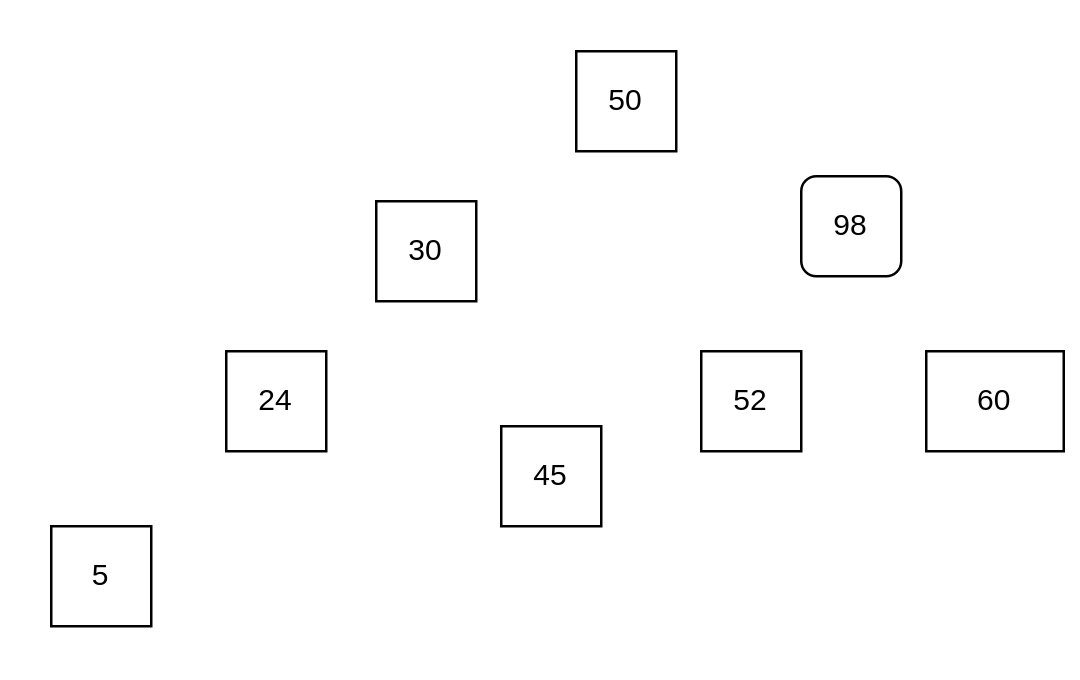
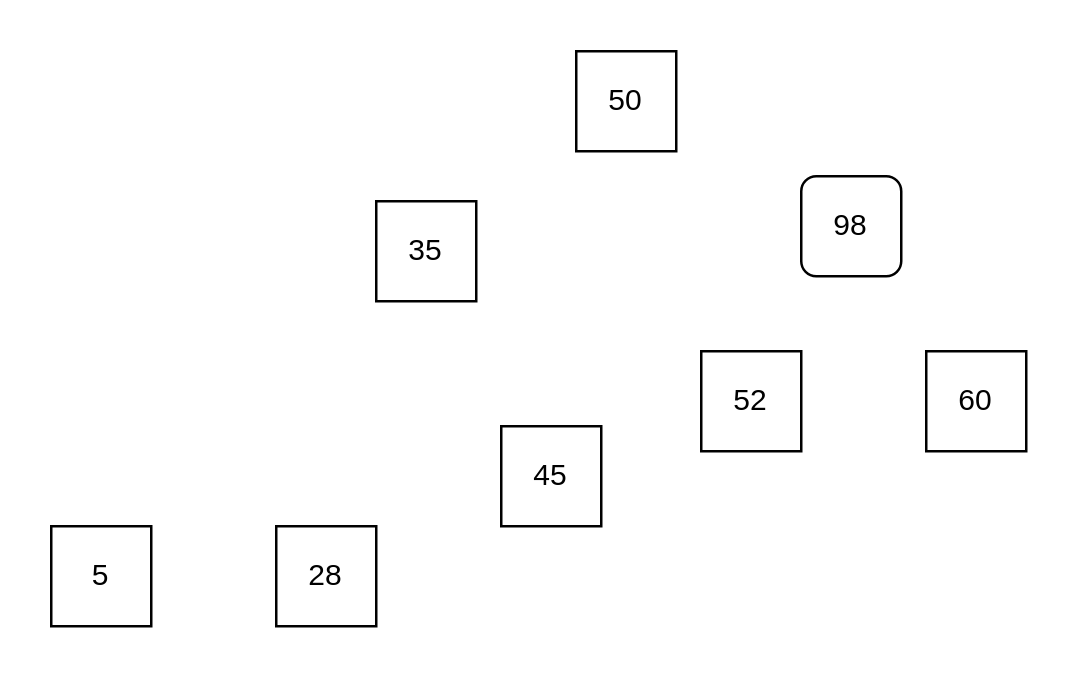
- <mxCell id="3" value="30" style="rounded=0;whiteSpace=wrap;html=1;" vertex="1" parent="1"><mxGeometry x="150" y="80" width="40" height="40" as="geometry" /></mxCell>
+ <mxCell id="3" value="35" style="rounded=0;whiteSpace=wrap;html=1;" vertex="1" parent="1"><mxGeometry x="150" y="80" width="40" height="40" as="geometry" /></mxCell>
- <mxCell id="4" value="24" style="rounded=0;whiteSpace=wrap;html=1;" vertex="1" parent="1"><mxGeometry x="90" y="140" width="40" height="40" as="geometry" /></mxCell>
- <mxCell id="10" value="60" style="rounded=0;whiteSpace=wrap;html=1;" vertex="1" parent="1"><mxGeometry x="370" y="140" width="55" height="40" as="geometry" /></mxCell>
+ <mxCell id="10" value="60" style="rounded=0;whiteSpace=wrap;html=1;" vertex="1" parent="1"><mxGeometry x="370" y="140" width="40" height="40" as="geometry" /></mxCell>
+ <mxCell id="6" value="28" style="rounded=0;whiteSpace=wrap;html=1;" vertex="1" parent="1"><mxGeometry x="110" y="210" width="40" height="40" as="geometry" /></mxCell>
